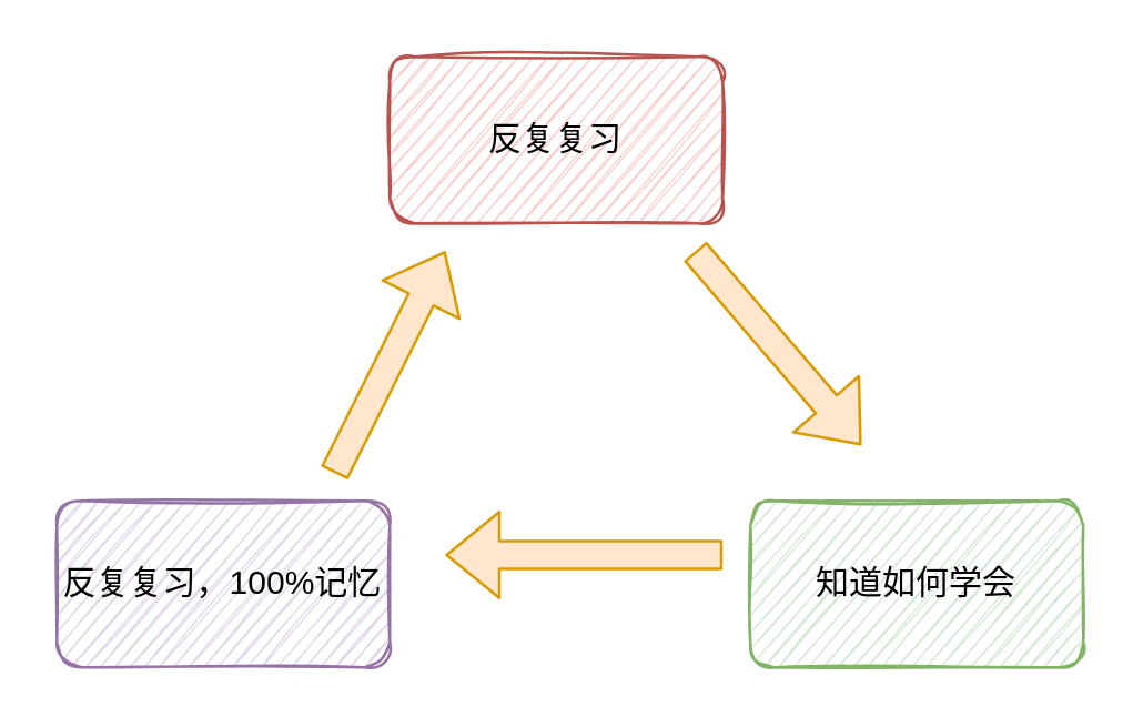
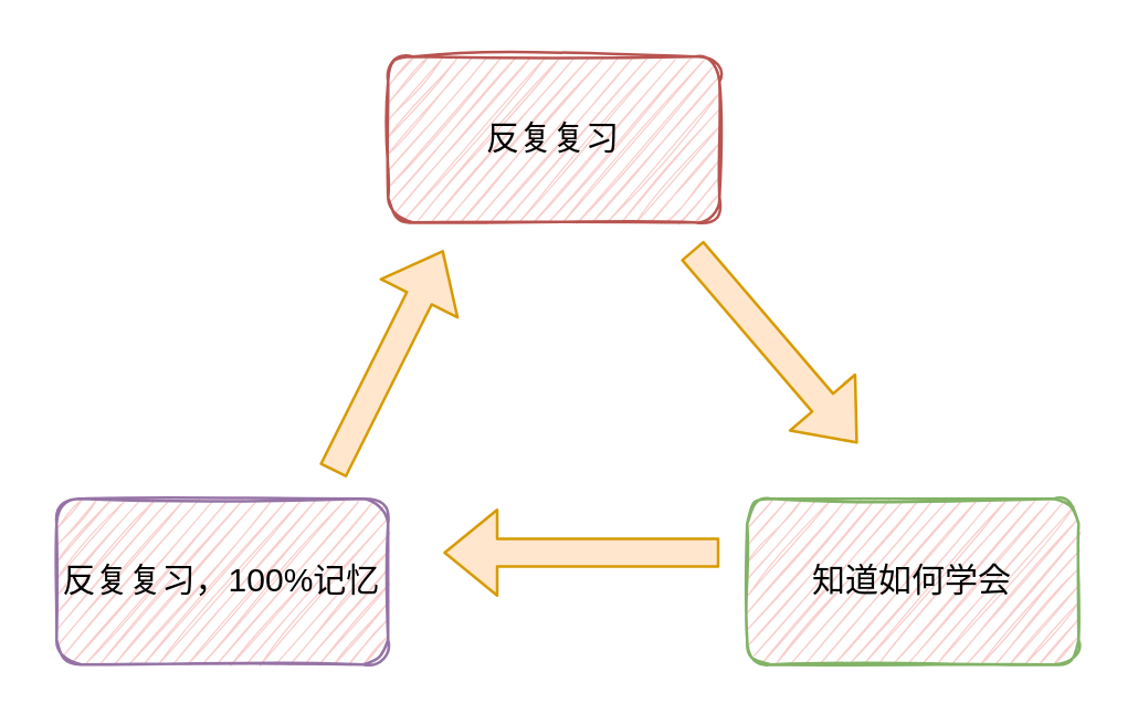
- <mxCell id="4" value="反复复习，100%记忆" style="rounded=1;whiteSpace=wrap;html=1;shadow=0;glass=0;sketch=1;fillStyle=auto;fillColor=#e1d5e7;strokeColor=#9673a6;" vertex="1" parent="1"><mxGeometry x="20" y="180" width="120" height="60" as="geometry" /></mxCell>
+ <mxCell id="4" value="反复复习，100%记忆" style="rounded=1;whiteSpace=wrap;html=1;shadow=0;glass=0;sketch=1;fillStyle=auto;fillColor=#f8cecc;strokeColor=#9673a6;" vertex="1" parent="1"><mxGeometry x="20" y="180" width="120" height="60" as="geometry" /></mxCell>
- <mxCell id="3" value="知道如何学会" style="rounded=1;whiteSpace=wrap;html=1;shadow=0;glass=0;sketch=1;fillStyle=auto;fillColor=#d5e8d4;strokeColor=#82b366;" vertex="1" parent="1"><mxGeometry x="270" y="180" width="120" height="60" as="geometry" /></mxCell>
+ <mxCell id="3" value="知道如何学会" style="rounded=1;whiteSpace=wrap;html=1;shadow=0;glass=0;sketch=1;fillStyle=auto;fillColor=#f8cecc;strokeColor=#82b366;" vertex="1" parent="1"><mxGeometry x="270" y="180" width="120" height="60" as="geometry" /></mxCell>
